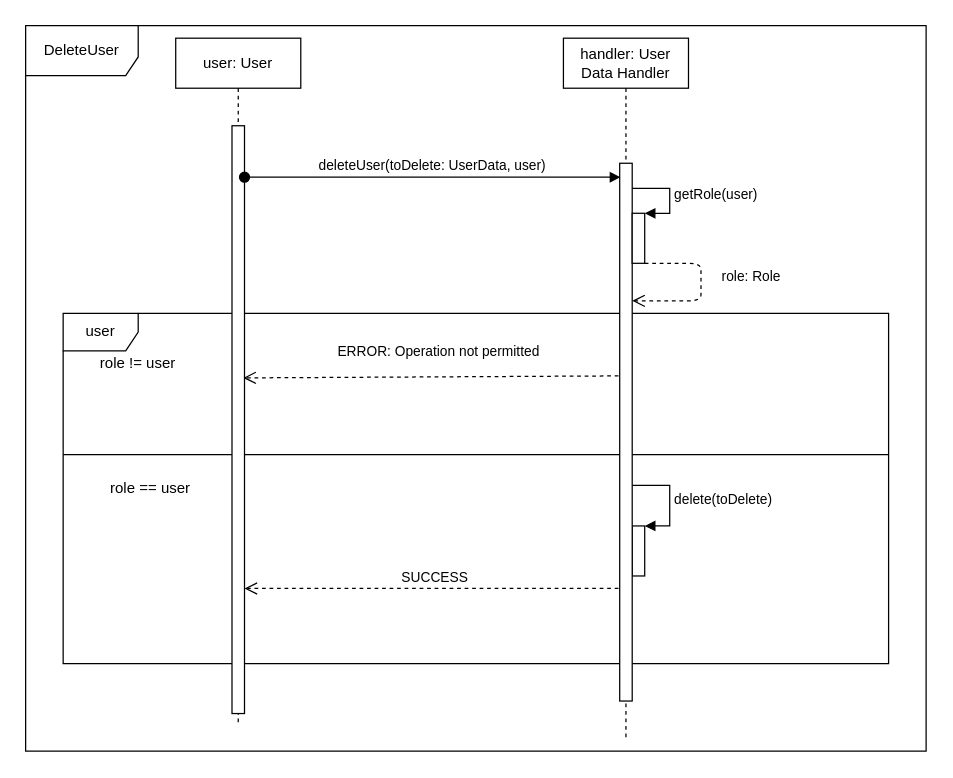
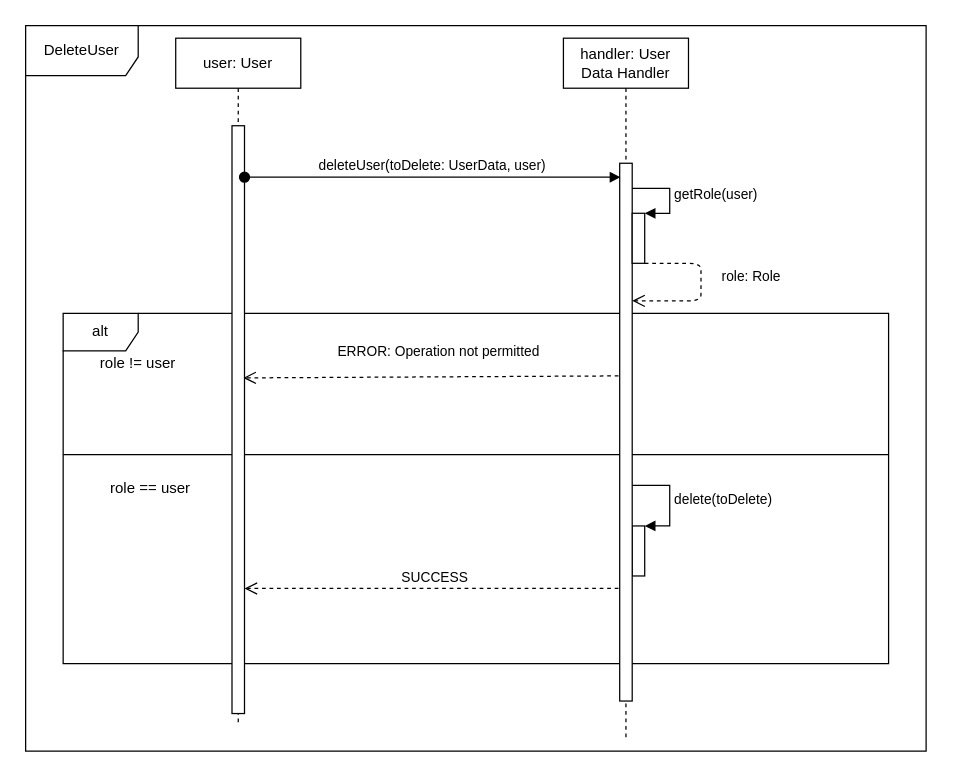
- <mxCell id="4" value="user" style="shape=umlFrame;whiteSpace=wrap;html=1;" vertex="1" parent="3"><mxGeometry width="660" height="280" as="geometry" /></mxCell>
+ <mxCell id="4" value="alt" style="shape=umlFrame;whiteSpace=wrap;html=1;" vertex="1" parent="3"><mxGeometry width="660" height="280" as="geometry" /></mxCell>
